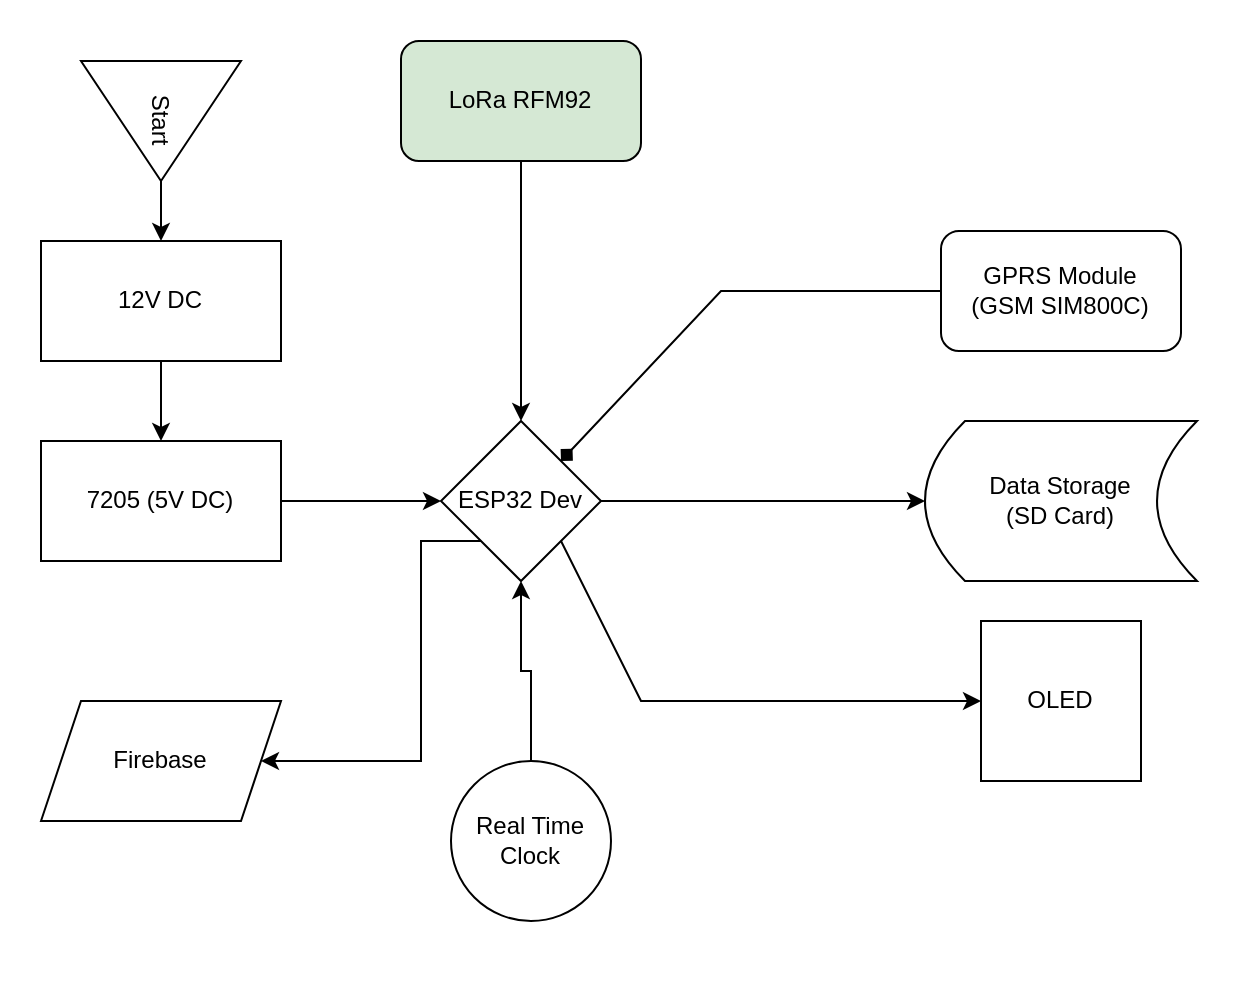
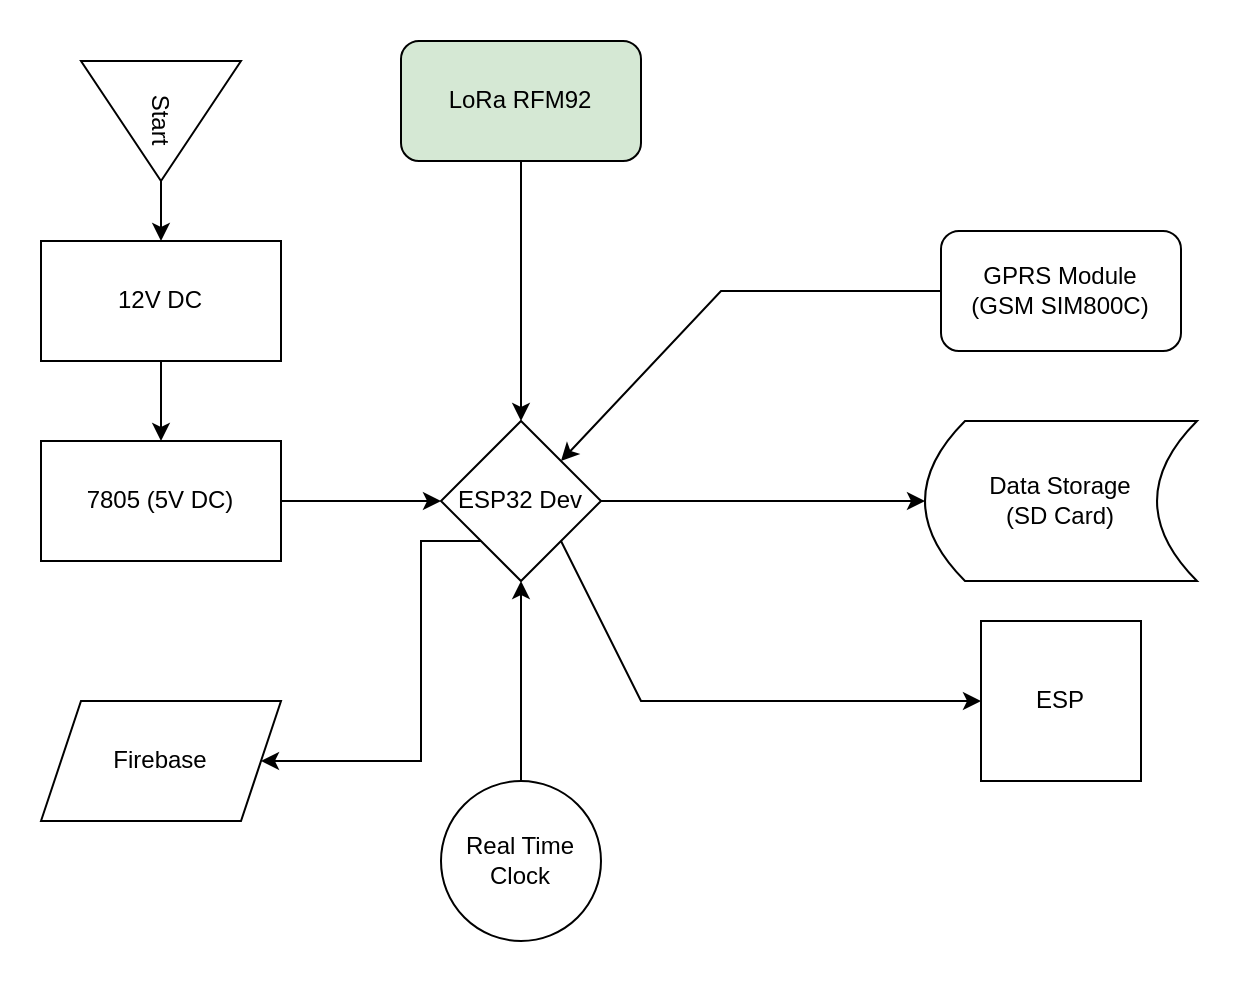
- <mxCell id="19" value="" style="endArrow=diamond;html=1;rounded=0;exitX=0;exitY=0.5;exitDx=0;exitDy=0;entryX=1;entryY=0;entryDx=0;entryDy=0;" edge="1" parent="1" source="18" target="10"><mxGeometry width="50" height="50" relative="1" as="geometry"><mxPoint x="190" y="170" as="sourcePoint" /><mxPoint x="240" y="120" as="targetPoint" /><Array as="points"><mxPoint x="360" y="145" /></Array></mxGeometry></mxCell>
+ <mxCell id="19" value="" style="endArrow=classic;html=1;rounded=0;exitX=0;exitY=0.5;exitDx=0;exitDy=0;entryX=1;entryY=0;entryDx=0;entryDy=0;" edge="1" parent="1" source="18" target="10"><mxGeometry width="50" height="50" relative="1" as="geometry"><mxPoint x="190" y="170" as="sourcePoint" /><mxPoint x="240" y="120" as="targetPoint" /><Array as="points"><mxPoint x="360" y="145" /></Array></mxGeometry></mxCell>
- <mxCell id="7" value="7205 (5V DC)" style="whiteSpace=wrap;html=1;rounded=0;" vertex="1" parent="1"><mxGeometry x="20" y="220" width="120" height="60" as="geometry" /></mxCell>
+ <mxCell id="7" value="7805 (5V DC)" style="whiteSpace=wrap;html=1;rounded=0;" vertex="1" parent="1"><mxGeometry x="20" y="220" width="120" height="60" as="geometry" /></mxCell>
- <mxCell id="14" value="OLED" style="whiteSpace=wrap;html=1;aspect=fixed;" vertex="1" parent="1"><mxGeometry x="490" y="310" width="80" height="80" as="geometry" /></mxCell>
+ <mxCell id="14" value="ESP" style="whiteSpace=wrap;html=1;aspect=fixed;" vertex="1" parent="1"><mxGeometry x="490" y="310" width="80" height="80" as="geometry" /></mxCell>
- <mxCell id="16" value="Real Time Clock" style="ellipse;whiteSpace=wrap;html=1;aspect=fixed;" vertex="1" parent="1"><mxGeometry x="225" y="380" width="80" height="80" as="geometry" /></mxCell>
+ <mxCell id="16" value="Real Time Clock" style="ellipse;whiteSpace=wrap;html=1;aspect=fixed;" vertex="1" parent="1"><mxGeometry x="220" y="390" width="80" height="80" as="geometry" /></mxCell>
